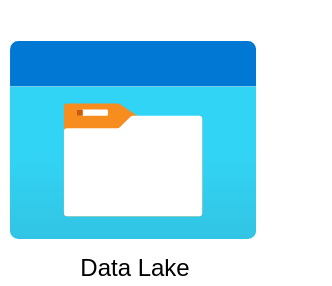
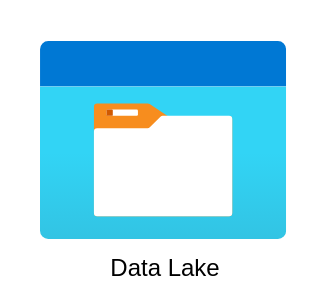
- <mxCell id="2" value="Data Lake" style="aspect=fixed;html=1;points=[];align=center;image;fontSize=12;image=img/lib/azure2/general/Storage_Container.svg;" vertex="1" parent="1"><mxGeometry x="5" y="20" width="123.08" height="100" as="geometry" /></mxCell>
+ <mxCell id="2" value="Data Lake" style="aspect=fixed;html=1;points=[];align=center;image;fontSize=12;image=img/lib/azure2/general/Storage_Container.svg;" vertex="1" parent="1"><mxGeometry x="20" y="20" width="123.08" height="100" as="geometry" /></mxCell>
